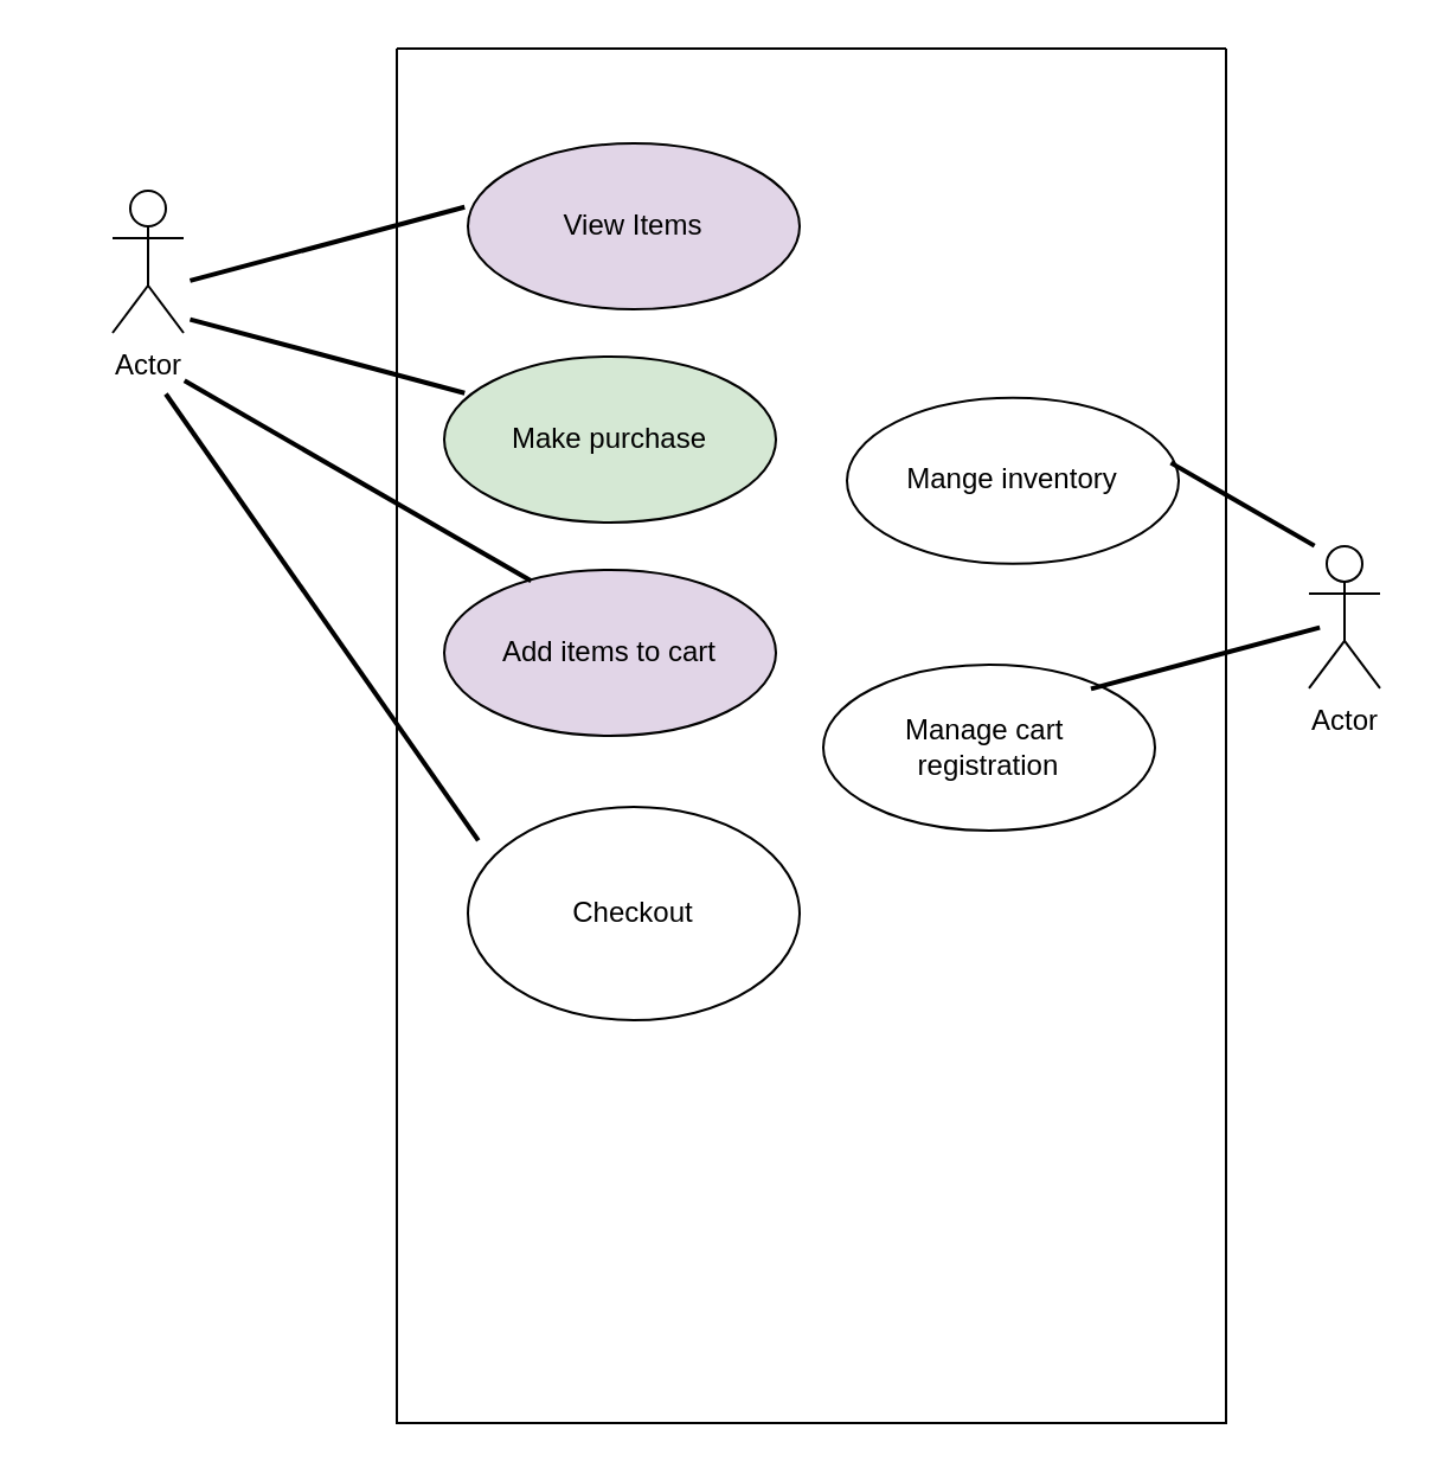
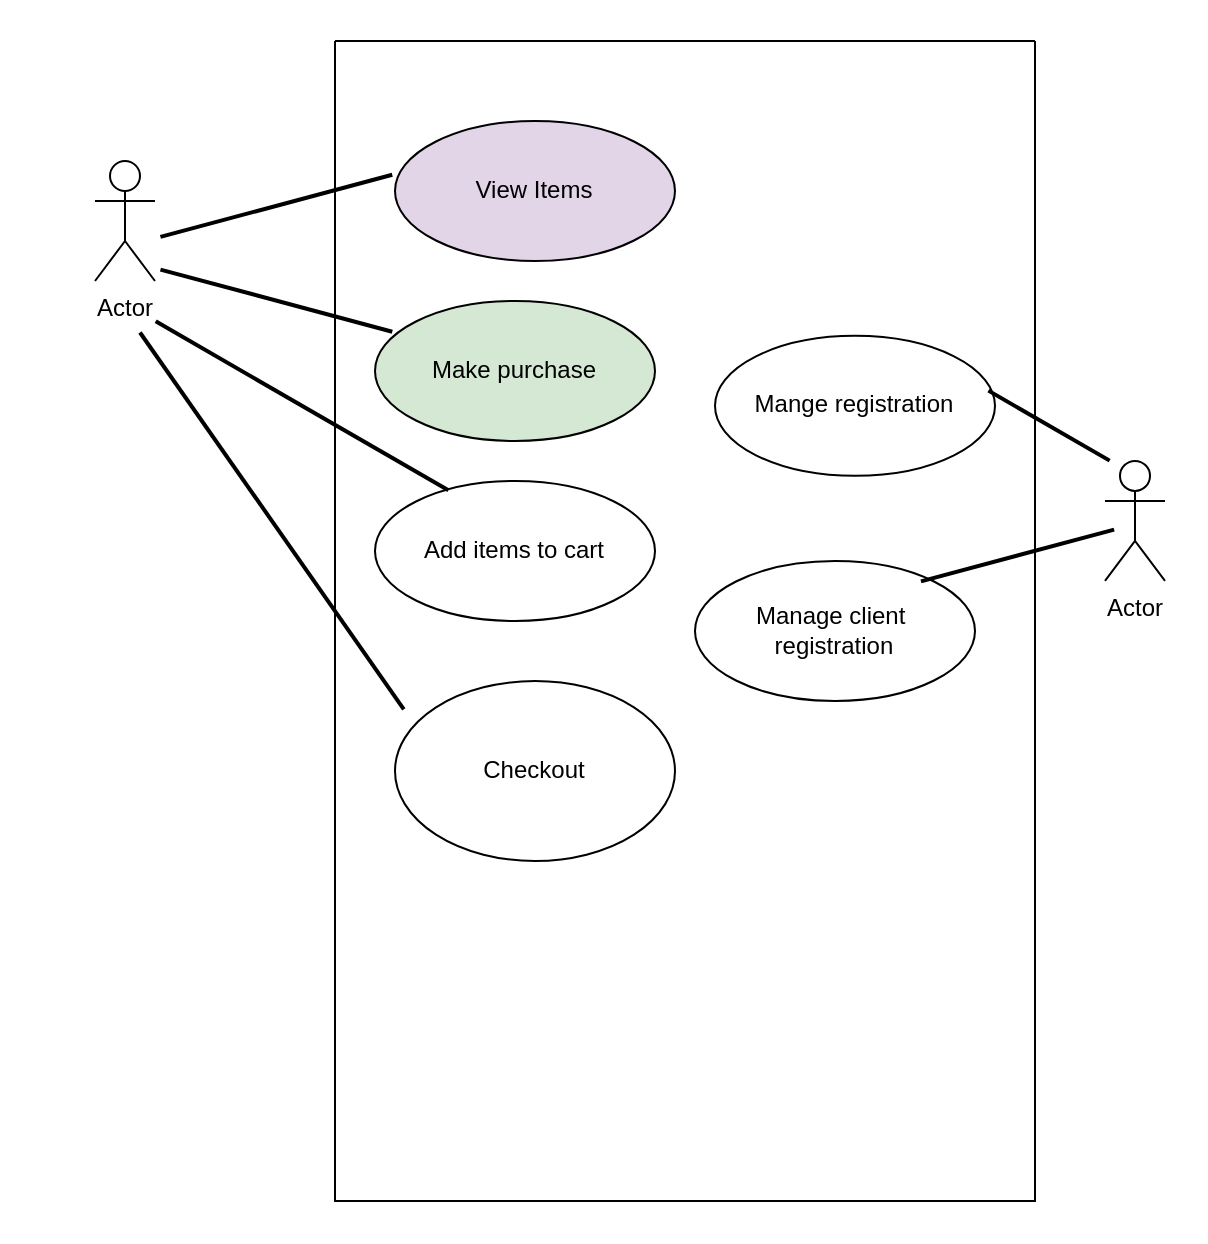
- <mxCell id="5" value="Mange inventory" style="ellipse;whiteSpace=wrap;html=1;" parent="1" vertex="1"><mxGeometry x="357" y="167.41" width="140" height="70" as="geometry" /></mxCell>
+ <mxCell id="5" value="Mange registration" style="ellipse;whiteSpace=wrap;html=1;" parent="1" vertex="1"><mxGeometry x="357" y="167.41" width="140" height="70" as="geometry" /></mxCell>
- <mxCell id="9" value="Add items to cart" style="ellipse;whiteSpace=wrap;html=1;fillColor=#e1d5e7;" parent="1" vertex="1"><mxGeometry x="187" y="240" width="140" height="70" as="geometry" /></mxCell>
+ <mxCell id="9" value="Add items to cart" style="ellipse;whiteSpace=wrap;html=1;" parent="1" vertex="1"><mxGeometry x="187" y="240" width="140" height="70" as="geometry" /></mxCell>
- <mxCell id="8" value="Manage cart&amp;nbsp;&lt;div&gt;registration&lt;/div&gt;" style="ellipse;whiteSpace=wrap;html=1;" parent="1" vertex="1"><mxGeometry x="347" y="280" width="140" height="70" as="geometry" /></mxCell>
+ <mxCell id="8" value="Manage client&amp;nbsp;&lt;div&gt;registration&lt;/div&gt;" style="ellipse;whiteSpace=wrap;html=1;" parent="1" vertex="1"><mxGeometry x="347" y="280" width="140" height="70" as="geometry" /></mxCell>
